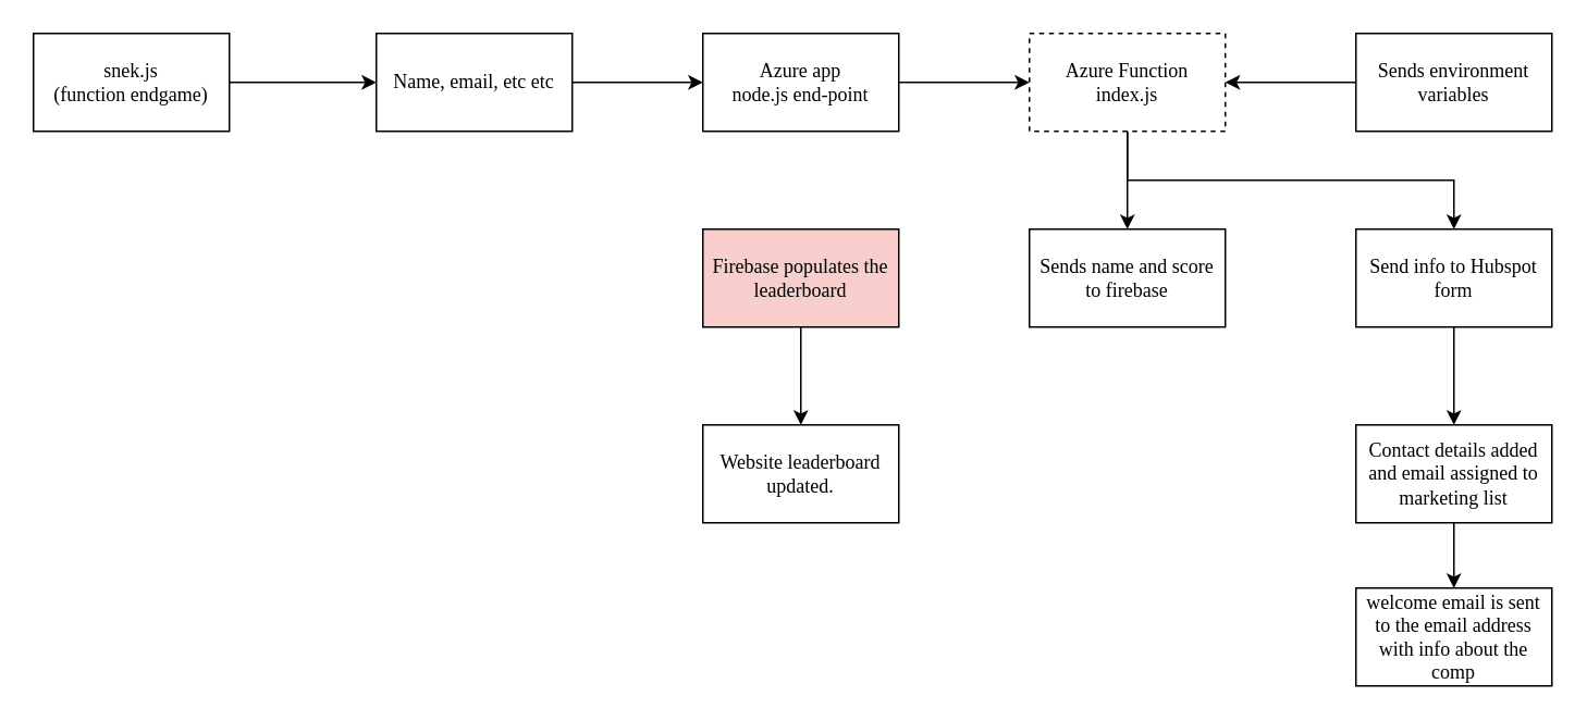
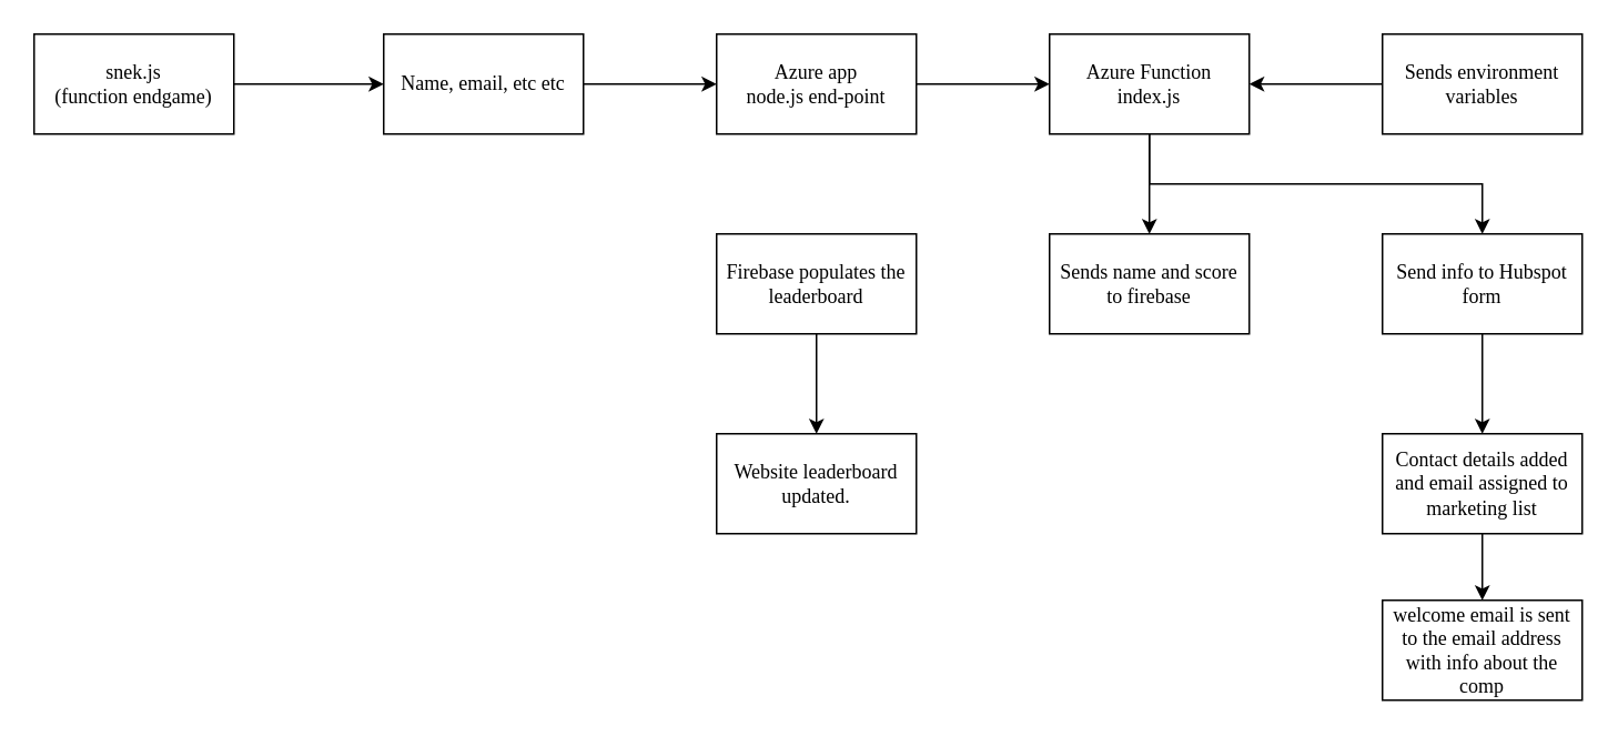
- <mxCell id="9" value="Azure Function&lt;div&gt;index.js&lt;/div&gt;" style="rounded=0;whiteSpace=wrap;html=1;hachureGap=4;fontFamily=Architects Daughter;fontSource=https%3A%2F%2Ffonts.googleapis.com%2Fcss%3Ffamily%3DArchitects%2BDaughter;dashed=1;" vertex="1" parent="1"><mxGeometry x="630" y="20" width="120" height="60" as="geometry" /></mxCell>
+ <mxCell id="9" value="Azure Function&lt;div&gt;index.js&lt;/div&gt;" style="rounded=0;whiteSpace=wrap;html=1;hachureGap=4;fontFamily=Architects Daughter;fontSource=https%3A%2F%2Ffonts.googleapis.com%2Fcss%3Ffamily%3DArchitects%2BDaughter;" vertex="1" parent="1"><mxGeometry x="630" y="20" width="120" height="60" as="geometry" /></mxCell>
- <mxCell id="13" value="Firebase populates the leaderboard" style="rounded=0;whiteSpace=wrap;html=1;hachureGap=4;fontFamily=Architects Daughter;fontSource=https%3A%2F%2Ffonts.googleapis.com%2Fcss%3Ffamily%3DArchitects%2BDaughter;fillColor=#f8cecc;" vertex="1" parent="1"><mxGeometry x="430" y="140" width="120" height="60" as="geometry" /></mxCell>
+ <mxCell id="13" value="Firebase populates the leaderboard" style="rounded=0;whiteSpace=wrap;html=1;hachureGap=4;fontFamily=Architects Daughter;fontSource=https%3A%2F%2Ffonts.googleapis.com%2Fcss%3Ffamily%3DArchitects%2BDaughter;" vertex="1" parent="1"><mxGeometry x="430" y="140" width="120" height="60" as="geometry" /></mxCell>
